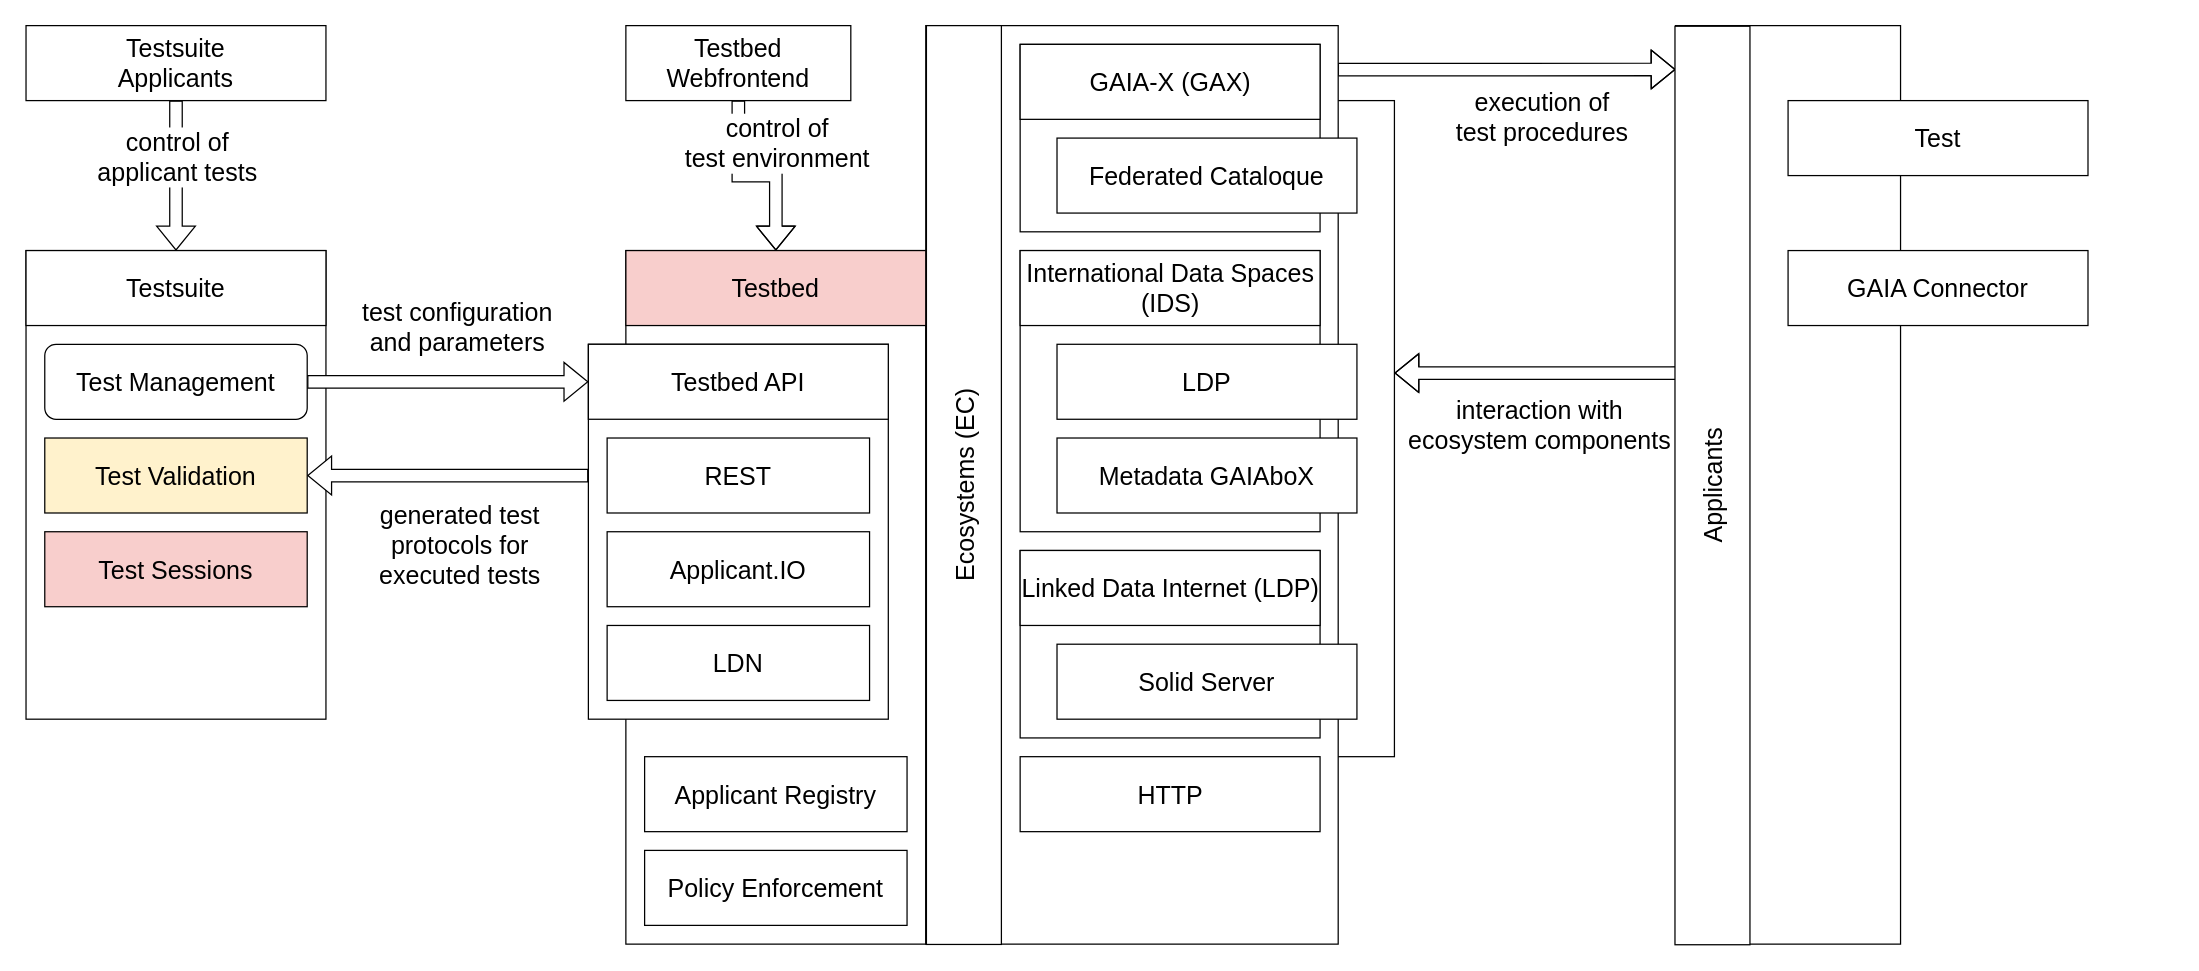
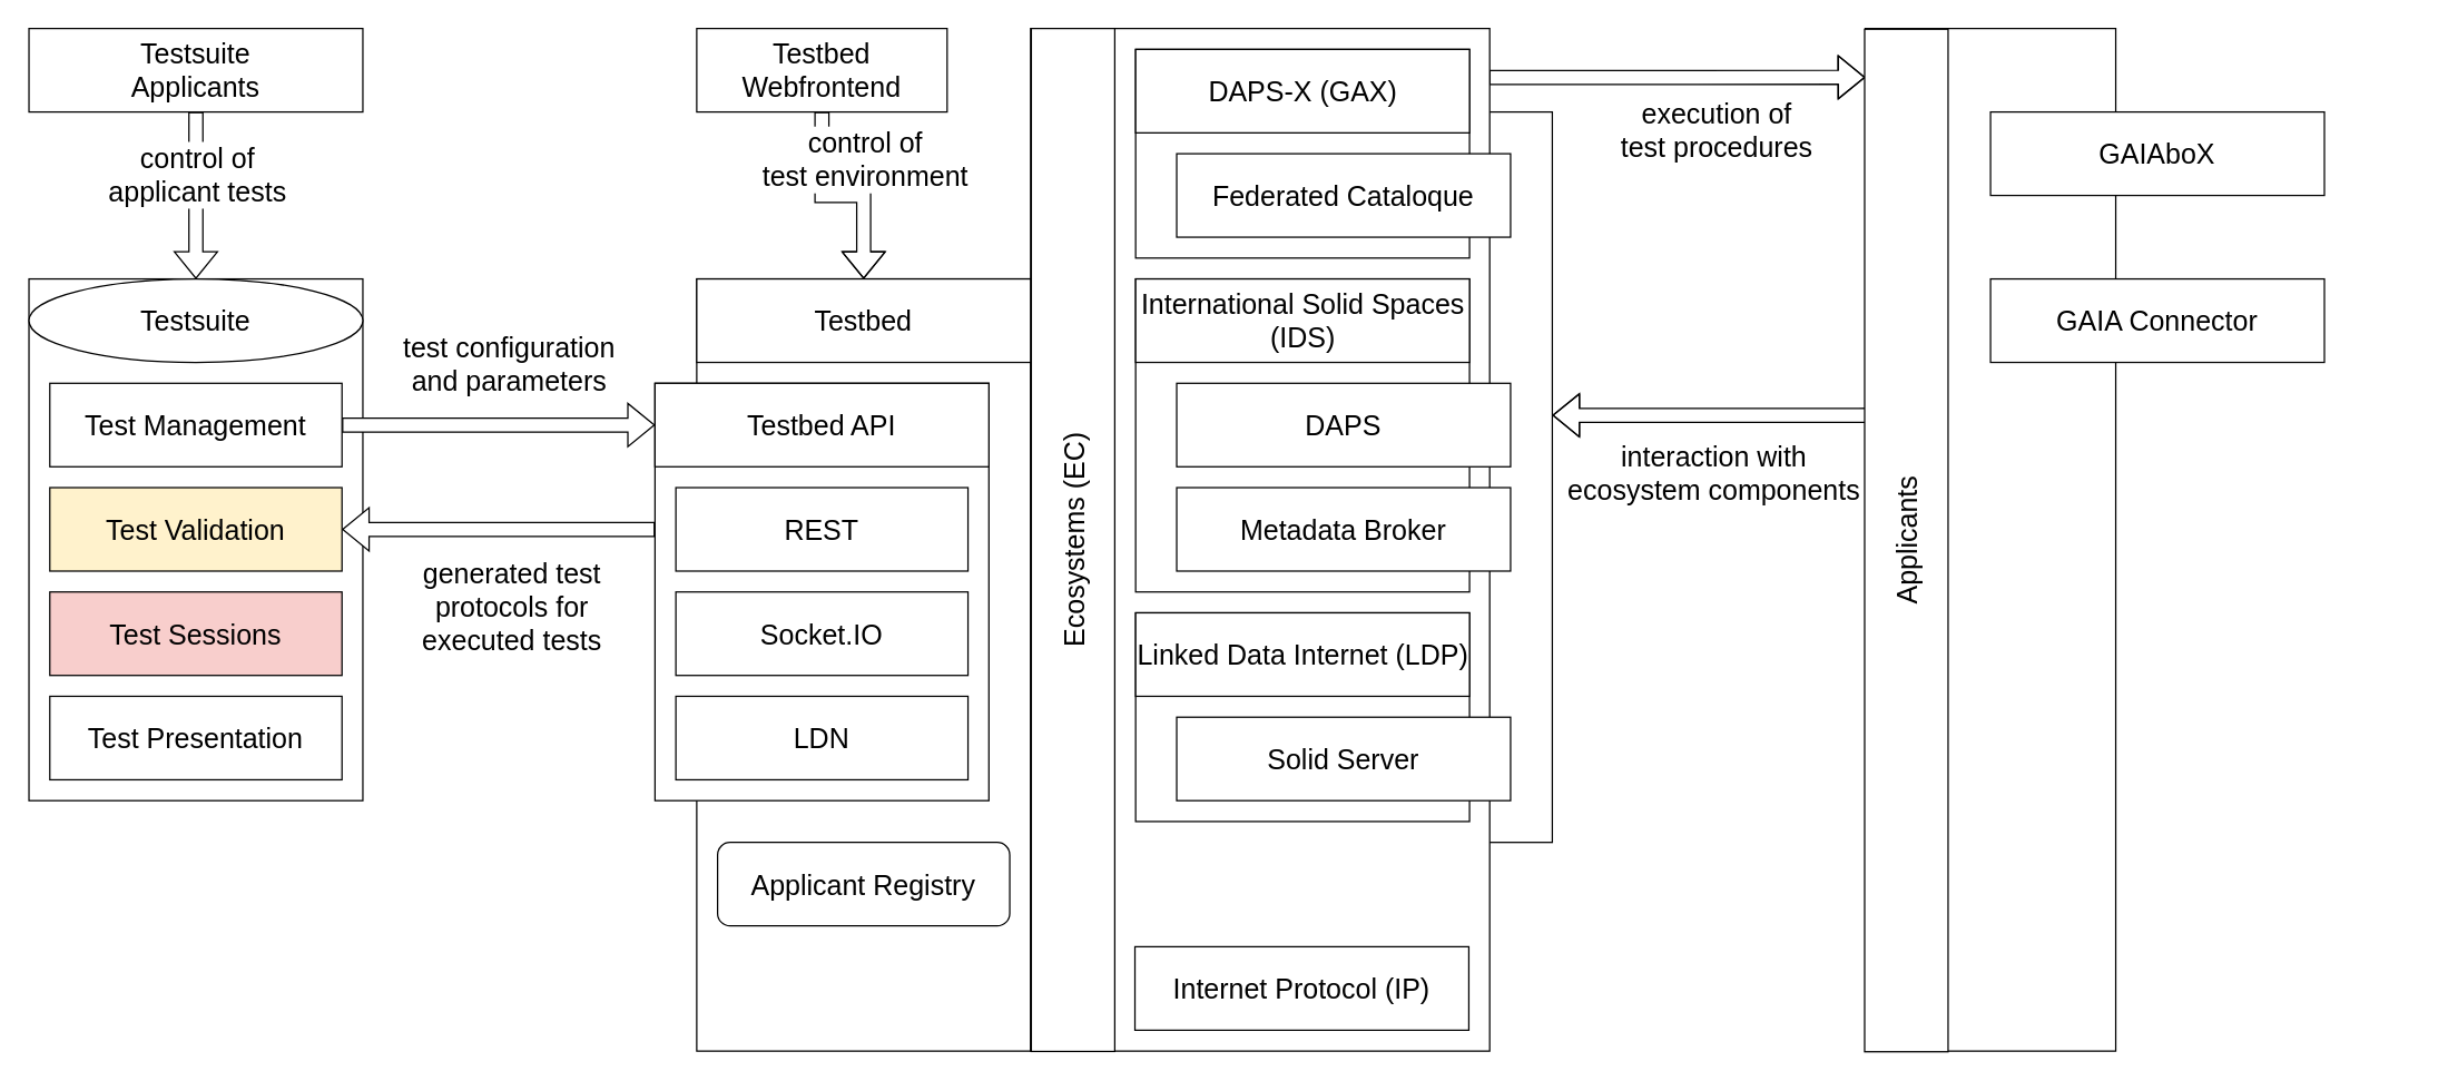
- <mxCell id="19" value="GAIA-X (GAX)" style="rounded=0;whiteSpace=wrap;html=1;fontSize=20;fontFamily=Helvetica;" parent="1" vertex="1"><mxGeometry x="815.5" y="35" width="240" height="60" as="geometry" /></mxCell>
+ <mxCell id="19" value="DAPS-X (GAX)" style="rounded=0;whiteSpace=wrap;html=1;fontSize=20;fontFamily=Helvetica;" parent="1" vertex="1"><mxGeometry x="815.5" y="35" width="240" height="60" as="geometry" /></mxCell>
- <mxCell id="48" value="Test" style="rounded=0;whiteSpace=wrap;html=1;fontSize=20;fontFamily=Helvetica;" vertex="1" parent="1"><mxGeometry x="1430" y="80" width="240" height="60" as="geometry" /></mxCell>
+ <mxCell id="48" value="GAIAboX" style="rounded=0;whiteSpace=wrap;html=1;fontSize=20;fontFamily=Helvetica;" vertex="1" parent="1"><mxGeometry x="1430" y="80" width="240" height="60" as="geometry" /></mxCell>
- <mxCell id="12" value="Testsuite" style="rounded=0;whiteSpace=wrap;html=1;fontSize=20;" parent="1" vertex="1"><mxGeometry x="20" y="200" width="240" height="60" as="geometry" /></mxCell>
+ <mxCell id="12" value="Testsuite" style="ellipse;whiteSpace=wrap;html=1;fontSize=20;" parent="1" vertex="1"><mxGeometry x="20" y="200" width="240" height="60" as="geometry" /></mxCell>
- <mxCell id="13" value="Testbed" style="rounded=0;whiteSpace=wrap;html=1;fontSize=20;fontFamily=Helvetica;fillColor=#f8cecc;" parent="1" vertex="1"><mxGeometry x="500" y="200" width="240" height="60" as="geometry" /></mxCell>
+ <mxCell id="13" value="Testbed" style="rounded=0;whiteSpace=wrap;html=1;fontSize=20;fontFamily=Helvetica;" parent="1" vertex="1"><mxGeometry x="500" y="200" width="240" height="60" as="geometry" /></mxCell>
- <mxCell id="18" value="International Data Spaces (IDS)" style="rounded=0;whiteSpace=wrap;html=1;fontSize=20;fontFamily=Helvetica;" parent="1" vertex="1"><mxGeometry x="815.5" y="200" width="240" height="60" as="geometry" /></mxCell>
+ <mxCell id="18" value="International Solid Spaces (IDS)" style="rounded=0;whiteSpace=wrap;html=1;fontSize=20;fontFamily=Helvetica;" parent="1" vertex="1"><mxGeometry x="815.5" y="200" width="240" height="60" as="geometry" /></mxCell>
- <mxCell id="35" value="Test Management" style="whiteSpace=wrap;html=1;fontSize=20;rounded=1;" parent="1" vertex="1"><mxGeometry x="35" y="275" width="210" height="60" as="geometry" /></mxCell>
+ <mxCell id="35" value="Test Management" style="rounded=0;whiteSpace=wrap;html=1;fontSize=20;" parent="1" vertex="1"><mxGeometry x="35" y="275" width="210" height="60" as="geometry" /></mxCell>
- <mxCell id="20" value="LDP" style="rounded=0;whiteSpace=wrap;html=1;fontSize=20;fontFamily=Helvetica;" parent="1" vertex="1"><mxGeometry x="845" y="275" width="240" height="60" as="geometry" /></mxCell>
+ <mxCell id="20" value="DAPS" style="rounded=0;whiteSpace=wrap;html=1;fontSize=20;fontFamily=Helvetica;" parent="1" vertex="1"><mxGeometry x="845" y="275" width="240" height="60" as="geometry" /></mxCell>
- <mxCell id="21" value="Metadata GAIAboX" style="rounded=0;whiteSpace=wrap;html=1;fontSize=20;fontFamily=Helvetica;" parent="1" vertex="1"><mxGeometry x="845" y="350" width="240" height="60" as="geometry" /></mxCell>
+ <mxCell id="21" value="Metadata Broker" style="rounded=0;whiteSpace=wrap;html=1;fontSize=20;fontFamily=Helvetica;" parent="1" vertex="1"><mxGeometry x="845" y="350" width="240" height="60" as="geometry" /></mxCell>
- <mxCell id="45" value="Applicant.IO" style="rounded=0;whiteSpace=wrap;html=1;fontSize=20;fontFamily=Helvetica;" parent="1" vertex="1"><mxGeometry x="485" y="425" width="210" height="60" as="geometry" /></mxCell>
+ <mxCell id="45" value="Socket.IO" style="rounded=0;whiteSpace=wrap;html=1;fontSize=20;fontFamily=Helvetica;" parent="1" vertex="1"><mxGeometry x="485" y="425" width="210" height="60" as="geometry" /></mxCell>
+ <mxCell id="40" value="Test Presentation" style="rounded=0;whiteSpace=wrap;html=1;fontSize=20;" parent="1" vertex="1"><mxGeometry x="35" y="500" width="210" height="60" as="geometry" /></mxCell>
- <mxCell id="46" value="Applicant Registry" style="rounded=0;whiteSpace=wrap;html=1;fontSize=20;fontFamily=Helvetica;" parent="1" vertex="1"><mxGeometry x="515" y="605" width="210" height="60" as="geometry" /></mxCell>
+ <mxCell id="46" value="Applicant Registry" style="whiteSpace=wrap;html=1;fontSize=20;fontFamily=Helvetica;rounded=1;" parent="1" vertex="1"><mxGeometry x="515" y="605" width="210" height="60" as="geometry" /></mxCell>
- <mxCell id="16" value="HTTP" style="rounded=0;whiteSpace=wrap;html=1;fontSize=20;fontFamily=Helvetica;" parent="1" vertex="1"><mxGeometry x="815.5" y="605" width="240" height="60" as="geometry" /></mxCell>
- <mxCell id="47" value="Policy Enforcement" style="rounded=0;whiteSpace=wrap;html=1;fontSize=20;fontFamily=Helvetica;" parent="1" vertex="1"><mxGeometry x="515" y="680" width="210" height="60" as="geometry" /></mxCell>
+ <mxCell id="15" value="Internet Protocol (IP)" style="rounded=0;whiteSpace=wrap;html=1;fontSize=20;fontFamily=Helvetica;" parent="1" vertex="1"><mxGeometry x="815" y="680" width="240" height="60" as="geometry" /></mxCell>
